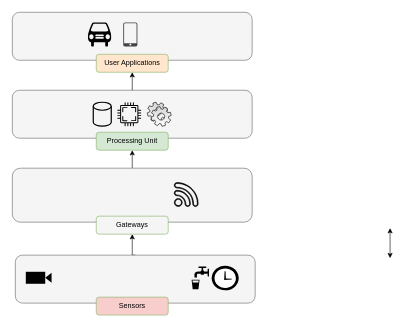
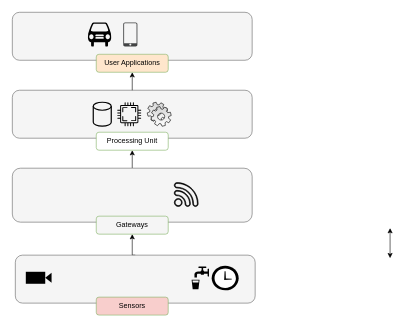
- <mxCell id="10" value="Processing Unit" style="rounded=1;whiteSpace=wrap;html=1;fillColor=#d5e8d4;strokeColor=#82b366;" vertex="1" parent="1"><mxGeometry x="160" y="220" width="120" height="30" as="geometry" /></mxCell>
+ <mxCell id="10" value="Processing Unit" style="rounded=1;whiteSpace=wrap;html=1;fillColor=#ffffff;strokeColor=#82b366;" vertex="1" parent="1"><mxGeometry x="160" y="220" width="120" height="30" as="geometry" /></mxCell>
